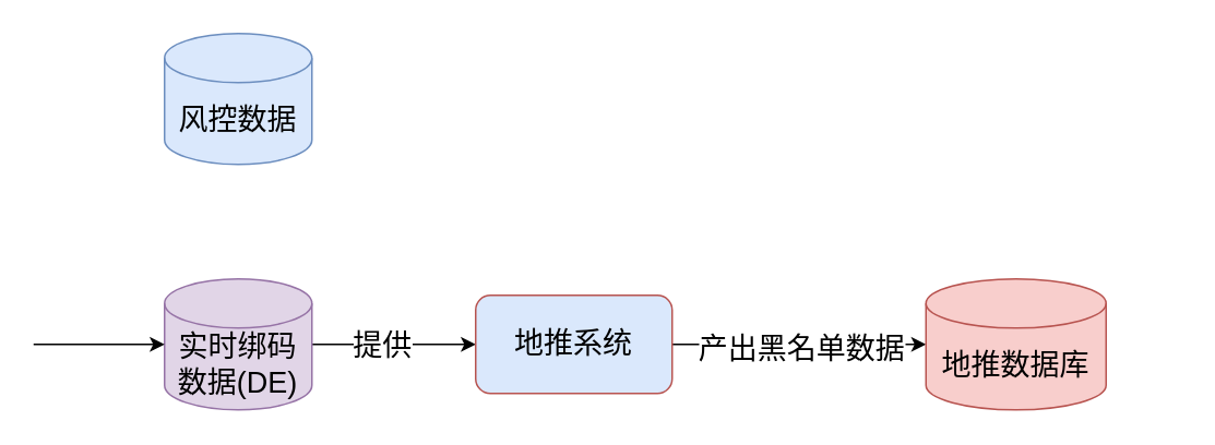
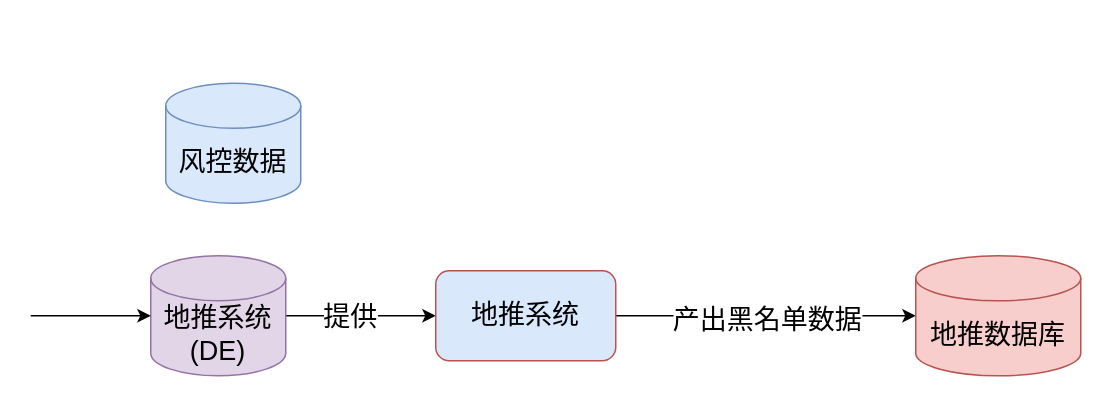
- <mxCell id="5" value="&lt;font style=&quot;font-size: 18px&quot;&gt;风控数据&lt;/font&gt;" style="shape=cylinder3;whiteSpace=wrap;html=1;boundedLbl=1;backgroundOutline=1;size=15;fillColor=#dae8fc;strokeColor=#6c8ebf;" vertex="1" parent="1"><mxGeometry x="100" y="20" width="90" height="80" as="geometry" /></mxCell>
+ <mxCell id="5" value="&lt;font style=&quot;font-size: 18px&quot;&gt;风控数据&lt;/font&gt;" style="shape=cylinder3;whiteSpace=wrap;html=1;boundedLbl=1;backgroundOutline=1;size=15;fillColor=#dae8fc;strokeColor=#6c8ebf;" vertex="1" parent="1"><mxGeometry x="110" y="55" width="90" height="80" as="geometry" /></mxCell>
- <mxCell id="10" value="&lt;font style=&quot;font-size: 18px&quot;&gt;地推数据库&lt;/font&gt;" style="shape=cylinder3;whiteSpace=wrap;html=1;boundedLbl=1;backgroundOutline=1;size=15;fillColor=#f8cecc;strokeColor=#b85450;" vertex="1" parent="1"><mxGeometry x="565" y="170" width="110" height="80" as="geometry" /></mxCell>
+ <mxCell id="10" value="&lt;font style=&quot;font-size: 18px&quot;&gt;地推数据库&lt;/font&gt;" style="shape=cylinder3;whiteSpace=wrap;html=1;boundedLbl=1;backgroundOutline=1;size=15;fillColor=#f8cecc;strokeColor=#b85450;" vertex="1" parent="1"><mxGeometry x="610" y="170" width="110" height="80" as="geometry" /></mxCell>
- <mxCell id="4" value="&lt;font style=&quot;font-size: 18px&quot;&gt;实时绑码数据(DE)&lt;/font&gt;" style="shape=cylinder3;whiteSpace=wrap;html=1;boundedLbl=1;backgroundOutline=1;size=15;fillColor=#e1d5e7;strokeColor=#9673a6;" vertex="1" parent="1"><mxGeometry x="100" y="170" width="90" height="80" as="geometry" /></mxCell>
+ <mxCell id="4" value="&lt;font style=&quot;font-size: 18px&quot;&gt;地推系统(DE)&lt;/font&gt;" style="shape=cylinder3;whiteSpace=wrap;html=1;boundedLbl=1;backgroundOutline=1;size=15;fillColor=#e1d5e7;strokeColor=#9673a6;" vertex="1" parent="1"><mxGeometry x="100" y="170" width="90" height="80" as="geometry" /></mxCell>
